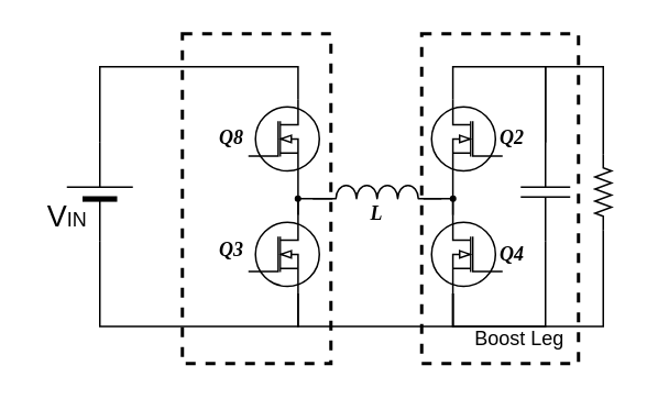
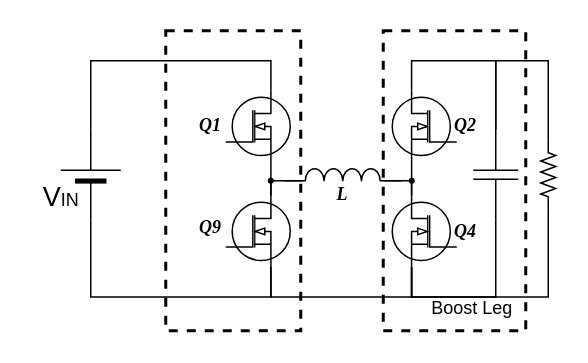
- <mxCell id="21" value="&lt;font face=&quot;Times New Roman&quot;&gt;&lt;i&gt;&lt;b&gt;Q8&lt;/b&gt;&lt;/i&gt;&lt;/font&gt;" style="text;html=1;strokeColor=none;fillColor=none;align=center;verticalAlign=middle;whiteSpace=wrap;rounded=0;" parent="1" vertex="1"><mxGeometry x="120" y="73" width="40" height="20" as="geometry" /></mxCell>
+ <mxCell id="21" value="&lt;font face=&quot;Times New Roman&quot;&gt;&lt;i&gt;&lt;b&gt;Q1&lt;/b&gt;&lt;/i&gt;&lt;/font&gt;" style="text;html=1;strokeColor=none;fillColor=none;align=center;verticalAlign=middle;whiteSpace=wrap;rounded=0;" parent="1" vertex="1"><mxGeometry x="120" y="73" width="40" height="20" as="geometry" /></mxCell>
- <mxCell id="23" value="&lt;font face=&quot;Times New Roman&quot;&gt;&lt;i&gt;&lt;b&gt;Q3&lt;/b&gt;&lt;/i&gt;&lt;/font&gt;" style="text;html=1;strokeColor=none;fillColor=none;align=center;verticalAlign=middle;whiteSpace=wrap;rounded=0;" parent="1" vertex="1"><mxGeometry x="120" y="141" width="40" height="20" as="geometry" /></mxCell>
+ <mxCell id="23" value="&lt;font face=&quot;Times New Roman&quot;&gt;&lt;i&gt;&lt;b&gt;Q9&lt;/b&gt;&lt;/i&gt;&lt;/font&gt;" style="text;html=1;strokeColor=none;fillColor=none;align=center;verticalAlign=middle;whiteSpace=wrap;rounded=0;" parent="1" vertex="1"><mxGeometry x="120" y="141" width="40" height="20" as="geometry" /></mxCell>
